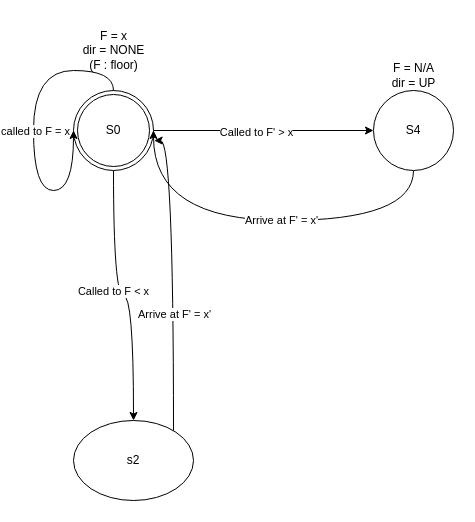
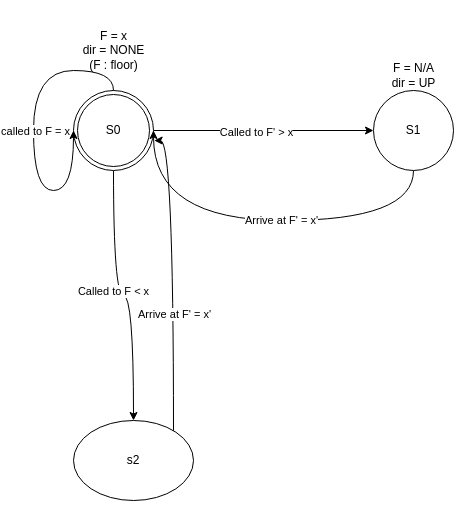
- <mxCell id="10" value="S4" style="ellipse;whiteSpace=wrap;html=1;aspect=fixed;" vertex="1" parent="1"><mxGeometry x="360" y="90" width="80" height="80" as="geometry" /></mxCell>
+ <mxCell id="10" value="S1" style="ellipse;whiteSpace=wrap;html=1;aspect=fixed;" vertex="1" parent="1"><mxGeometry x="360" y="90" width="80" height="80" as="geometry" /></mxCell>
